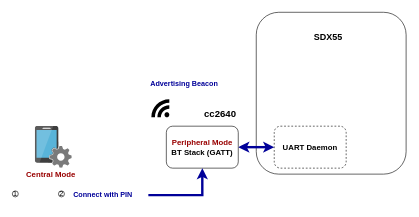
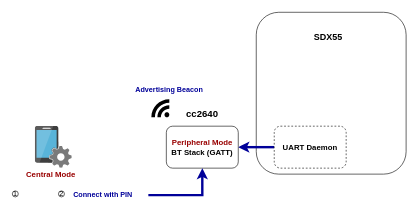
- <mxCell id="11" value="&lt;font color=&quot;#000099&quot;&gt;&lt;b&gt;Advertising Beacon&lt;/b&gt;&lt;/font&gt;" style="text;html=1;strokeColor=none;fillColor=none;align=center;verticalAlign=middle;whiteSpace=wrap;rounded=0;" vertex="1" parent="1"><mxGeometry x="242" y="130" width="130" height="20" as="geometry" /></mxCell>
+ <mxCell id="11" value="&lt;font color=&quot;#000099&quot;&gt;&lt;b&gt;Advertising Beacon&lt;/b&gt;&lt;/font&gt;" style="text;html=1;strokeColor=none;fillColor=none;align=center;verticalAlign=middle;whiteSpace=wrap;rounded=0;" vertex="1" parent="1"><mxGeometry x="217" y="140" width="130" height="20" as="geometry" /></mxCell>
- <mxCell id="6" value="&lt;b&gt;&lt;font style=&quot;font-size: 16px&quot;&gt;cc2640&lt;/font&gt;&lt;/b&gt;" style="text;html=1;strokeColor=none;fillColor=none;align=center;verticalAlign=middle;whiteSpace=wrap;rounded=0;" vertex="1" parent="1"><mxGeometry x="347" y="180" width="40" height="20" as="geometry" /></mxCell>
+ <mxCell id="6" value="&lt;b&gt;&lt;font style=&quot;font-size: 16px&quot;&gt;cc2640&lt;/font&gt;&lt;/b&gt;" style="text;html=1;strokeColor=none;fillColor=none;align=center;verticalAlign=middle;whiteSpace=wrap;rounded=0;" vertex="1" parent="1"><mxGeometry x="317" y="180" width="40" height="20" as="geometry" /></mxCell>
- <mxCell id="4" value="" style="edgeStyle=orthogonalEdgeStyle;rounded=0;orthogonalLoop=1;jettySize=auto;html=1;strokeWidth=4;startArrow=classic;startFill=1;strokeColor=#000099;" edge="1" parent="1" source="5" target="7"><mxGeometry relative="1" as="geometry" /></mxCell>
+ <mxCell id="4" value="" style="edgeStyle=orthogonalEdgeStyle;rounded=0;orthogonalLoop=1;jettySize=auto;html=1;strokeWidth=4;startArrow=classic;startFill=1;strokeColor=#000099;endArrow=none;" edge="1" parent="1" source="5" target="7"><mxGeometry relative="1" as="geometry" /></mxCell>
